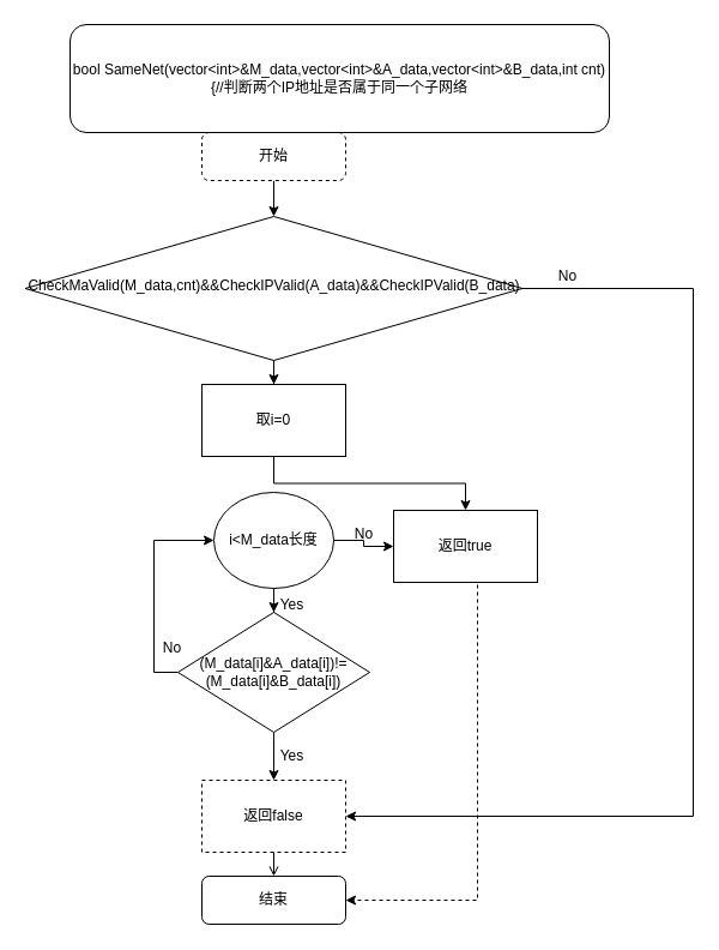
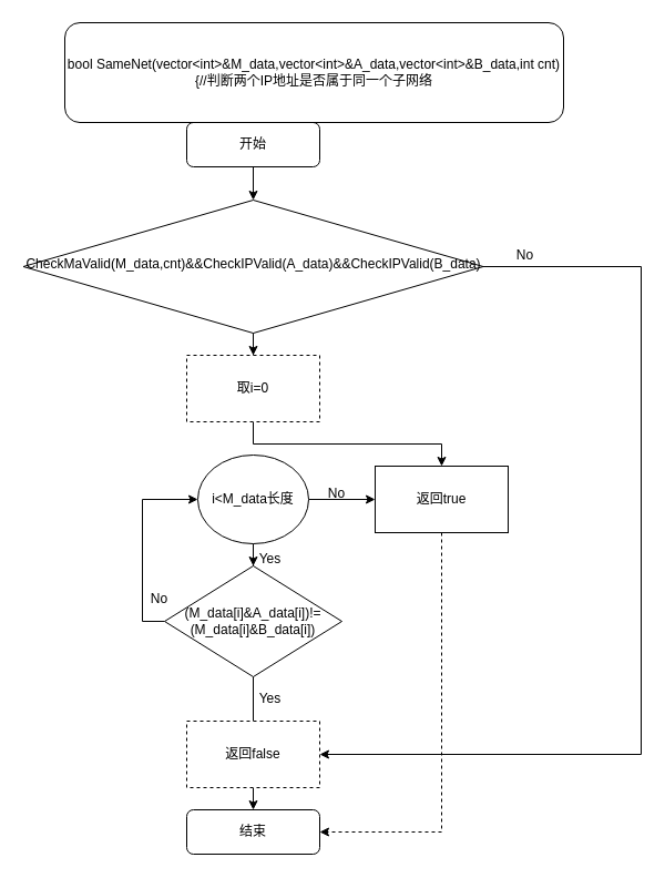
- <mxCell id="3" value="开始" style="rounded=1;whiteSpace=wrap;html=1;fontSize=12;glass=0;strokeWidth=1;shadow=0;dashed=1;" parent="1" vertex="1"><mxGeometry x="168" y="110" width="120" height="40" as="geometry" /></mxCell>
+ <mxCell id="3" value="开始" style="rounded=1;whiteSpace=wrap;html=1;fontSize=12;glass=0;strokeWidth=1;shadow=0;" parent="1" vertex="1"><mxGeometry x="168" y="110" width="120" height="40" as="geometry" /></mxCell>
- <mxCell id="10" value="取i=0" style="rounded=0;whiteSpace=wrap;html=1;" vertex="1" parent="1"><mxGeometry x="168" y="320" width="120" height="60" as="geometry" /></mxCell>
+ <mxCell id="10" value="取i=0" style="rounded=0;whiteSpace=wrap;html=1;dashed=1;" vertex="1" parent="1"><mxGeometry x="168" y="320" width="120" height="60" as="geometry" /></mxCell>
- <mxCell id="20" value="返回true" style="rounded=0;whiteSpace=wrap;html=1;" vertex="1" parent="1"><mxGeometry x="328" y="425" width="120" height="60" as="geometry" /></mxCell>
+ <mxCell id="20" value="返回true" style="rounded=0;whiteSpace=wrap;html=1;" vertex="1" parent="1"><mxGeometry x="338" y="420" width="120" height="60" as="geometry" /></mxCell>
- <mxCell id="15" value="" style="edgeStyle=orthogonalEdgeStyle;rounded=0;orthogonalLoop=1;jettySize=auto;html=1;fontSize=17;" edge="1" parent="1" source="16" target="18"><mxGeometry relative="1" as="geometry" /></mxCell>
+ <mxCell id="15" value="" style="edgeStyle=orthogonalEdgeStyle;rounded=0;orthogonalLoop=1;jettySize=auto;html=1;fontSize=17;endArrow=none;" edge="1" parent="1" source="16" target="18"><mxGeometry relative="1" as="geometry" /></mxCell>
- <mxCell id="17" style="edgeStyle=orthogonalEdgeStyle;rounded=0;orthogonalLoop=1;jettySize=auto;html=1;exitX=0.5;exitY=1;exitDx=0;exitDy=0;entryX=0.5;entryY=0;entryDx=0;entryDy=0;fontSize=17;endArrow=open;" edge="1" parent="1" source="18" target="7"><mxGeometry relative="1" as="geometry" /></mxCell>
+ <mxCell id="17" style="edgeStyle=orthogonalEdgeStyle;rounded=0;orthogonalLoop=1;jettySize=auto;html=1;exitX=0.5;exitY=1;exitDx=0;exitDy=0;entryX=0.5;entryY=0;entryDx=0;entryDy=0;fontSize=17;" edge="1" parent="1" source="18" target="7"><mxGeometry relative="1" as="geometry" /></mxCell>
